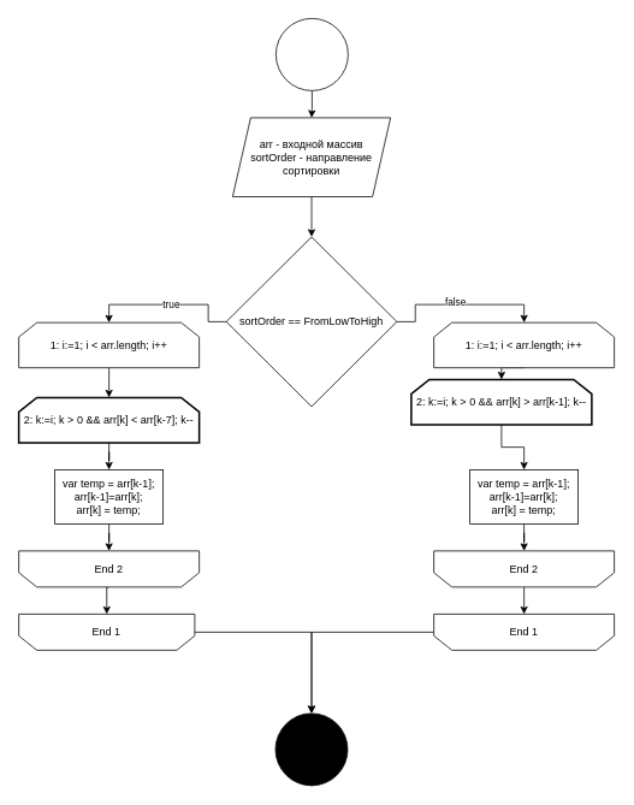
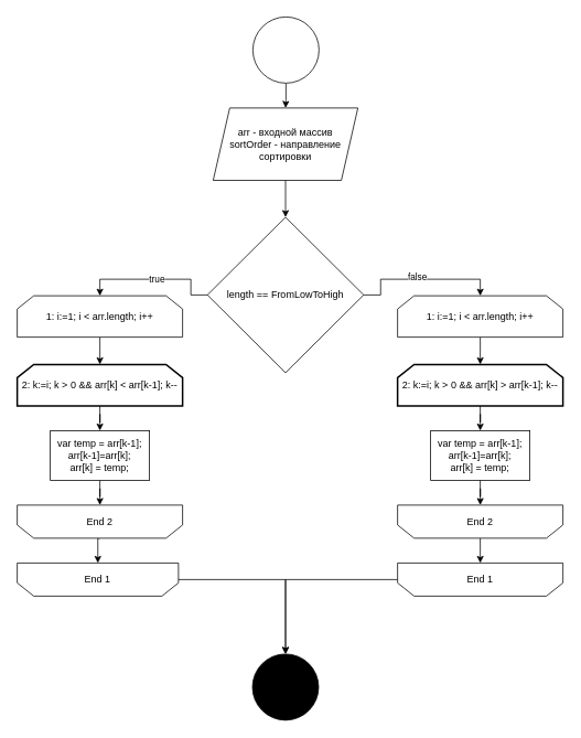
- <mxCell id="6" value="sortOrder == FromLowToHigh" style="rhombus;whiteSpace=wrap;html=1;" parent="1" vertex="1"><mxGeometry x="250" y="262" width="189" height="188" as="geometry" /></mxCell>
+ <mxCell id="6" value="length == FromLowToHigh" style="rhombus;whiteSpace=wrap;html=1;" parent="1" vertex="1"><mxGeometry x="250" y="262" width="189" height="188" as="geometry" /></mxCell>
- <mxCell id="26" value="2: k:=i; k &amp;gt; 0 &amp;amp;&amp;amp; arr[k] &amp;gt; arr[k-1]; k--" style="shape=loopLimit;whiteSpace=wrap;html=1;rounded=0;sketch=0;gradientColor=none;strokeWidth=2;" parent="1" vertex="1"><mxGeometry x="455" y="420" width="200" height="50" as="geometry" /></mxCell>
+ <mxCell id="26" value="2: k:=i; k &amp;gt; 0 &amp;amp;&amp;amp; arr[k] &amp;gt; arr[k-1]; k--" style="shape=loopLimit;whiteSpace=wrap;html=1;rounded=0;sketch=0;gradientColor=none;strokeWidth=2;" parent="1" vertex="1"><mxGeometry x="480" y="440" width="200" height="50" as="geometry" /></mxCell>
- <mxCell id="16" value="2: k:=i; k &amp;gt; 0 &amp;amp;&amp;amp; arr[k] &amp;lt; arr[k-7]; k--" style="shape=loopLimit;whiteSpace=wrap;html=1;rounded=0;sketch=0;gradientColor=none;strokeWidth=2;" parent="1" vertex="1"><mxGeometry x="20" y="440" width="200" height="50" as="geometry" /></mxCell>
+ <mxCell id="16" value="2: k:=i; k &amp;gt; 0 &amp;amp;&amp;amp; arr[k] &amp;lt; arr[k-1]; k--" style="shape=loopLimit;whiteSpace=wrap;html=1;rounded=0;sketch=0;gradientColor=none;strokeWidth=2;" parent="1" vertex="1"><mxGeometry x="20" y="440" width="200" height="50" as="geometry" /></mxCell>
